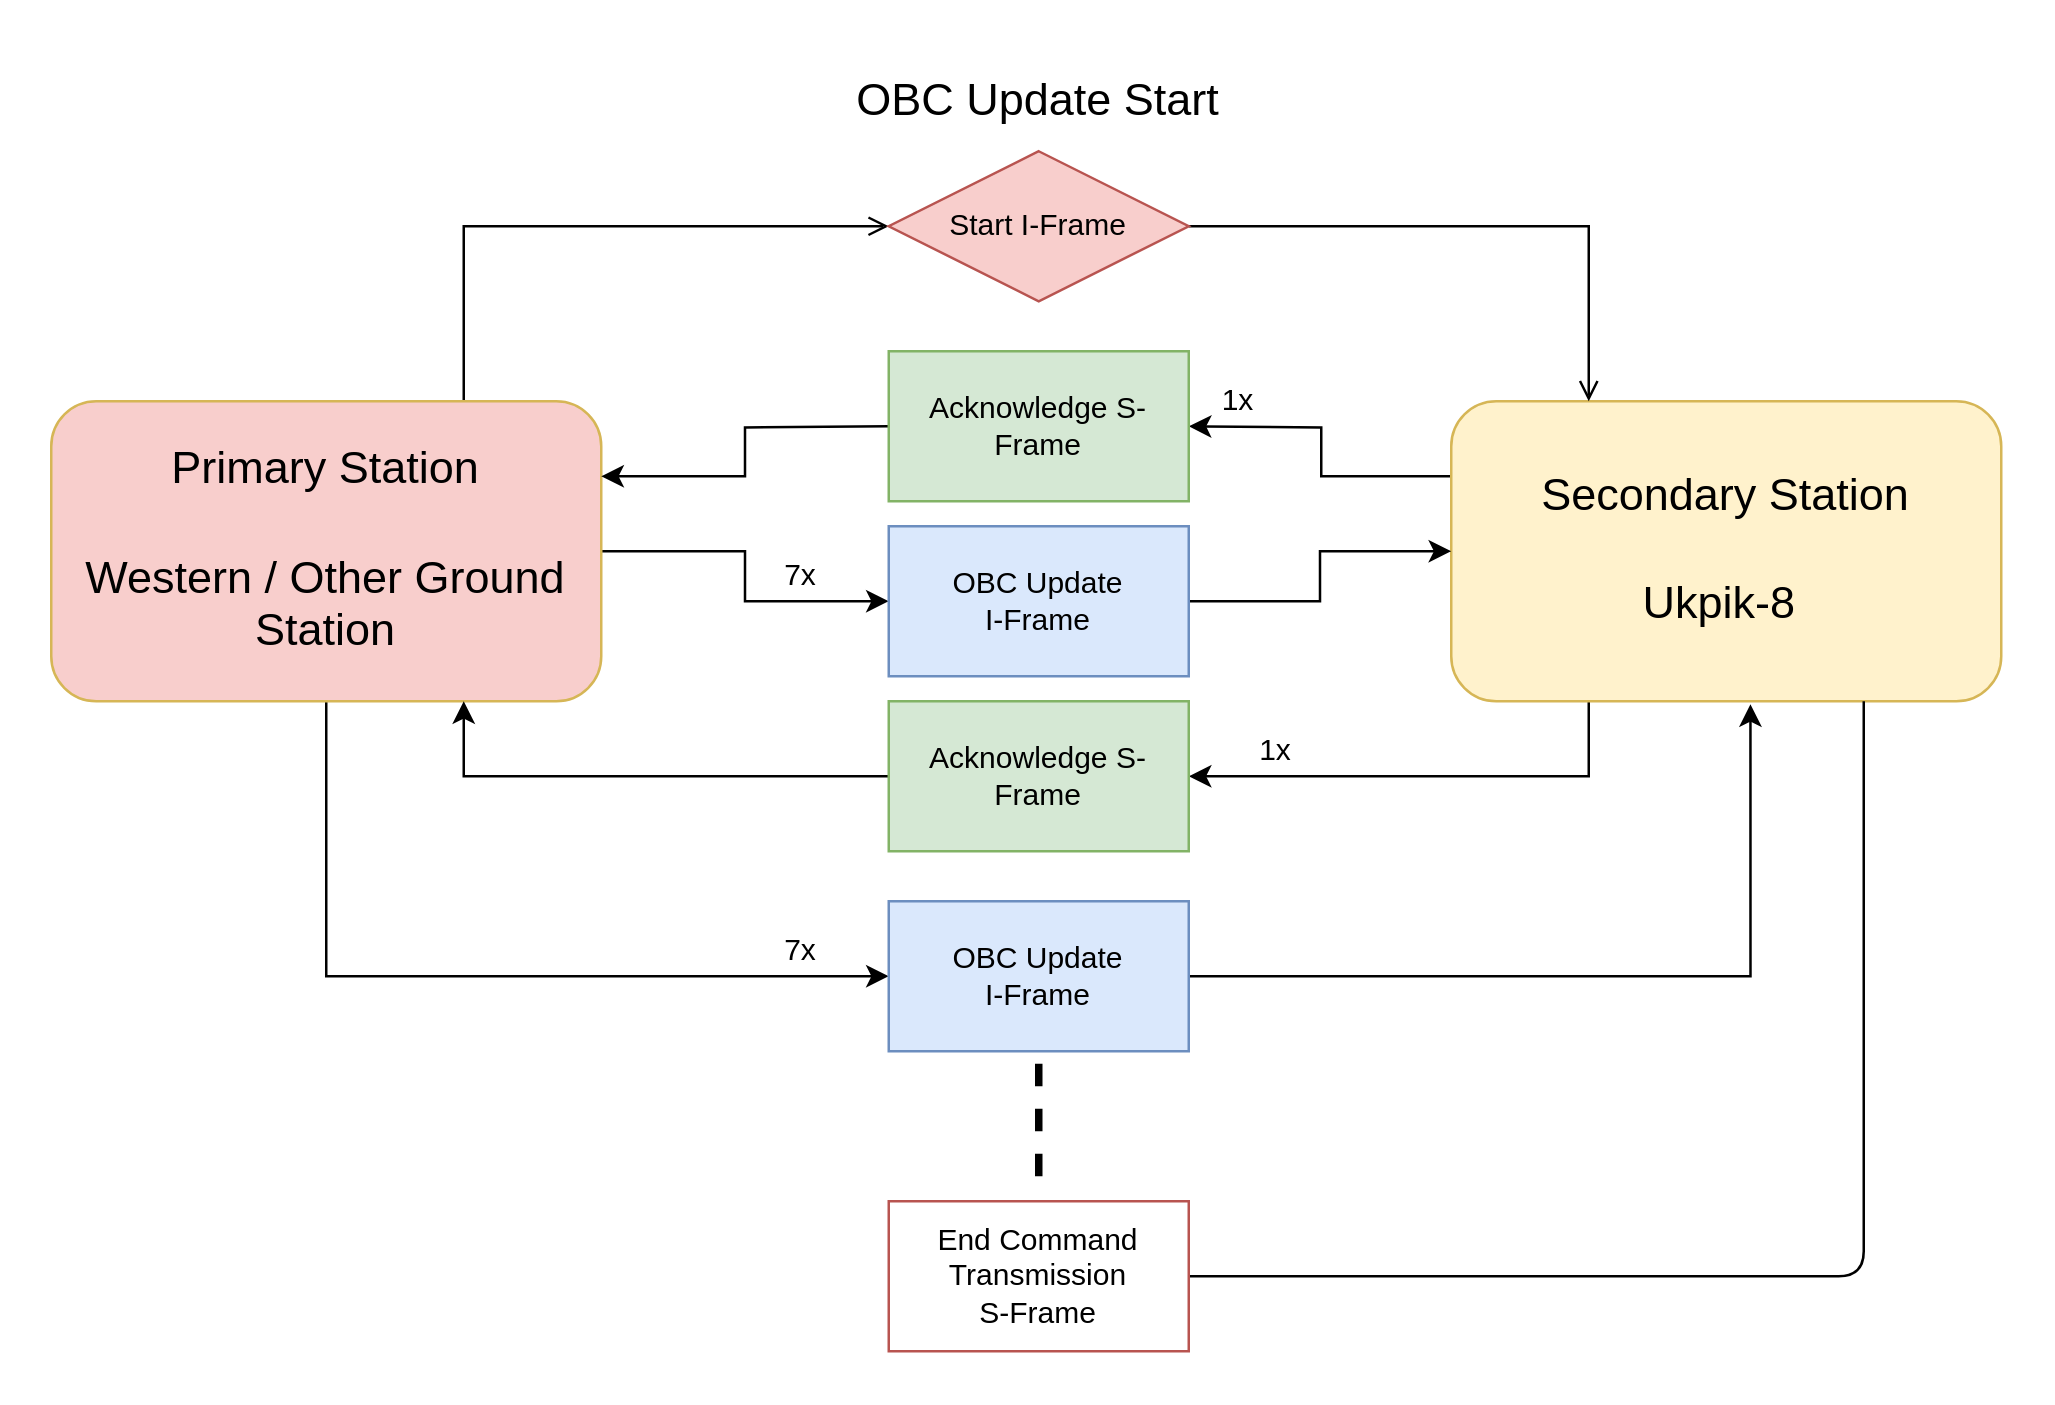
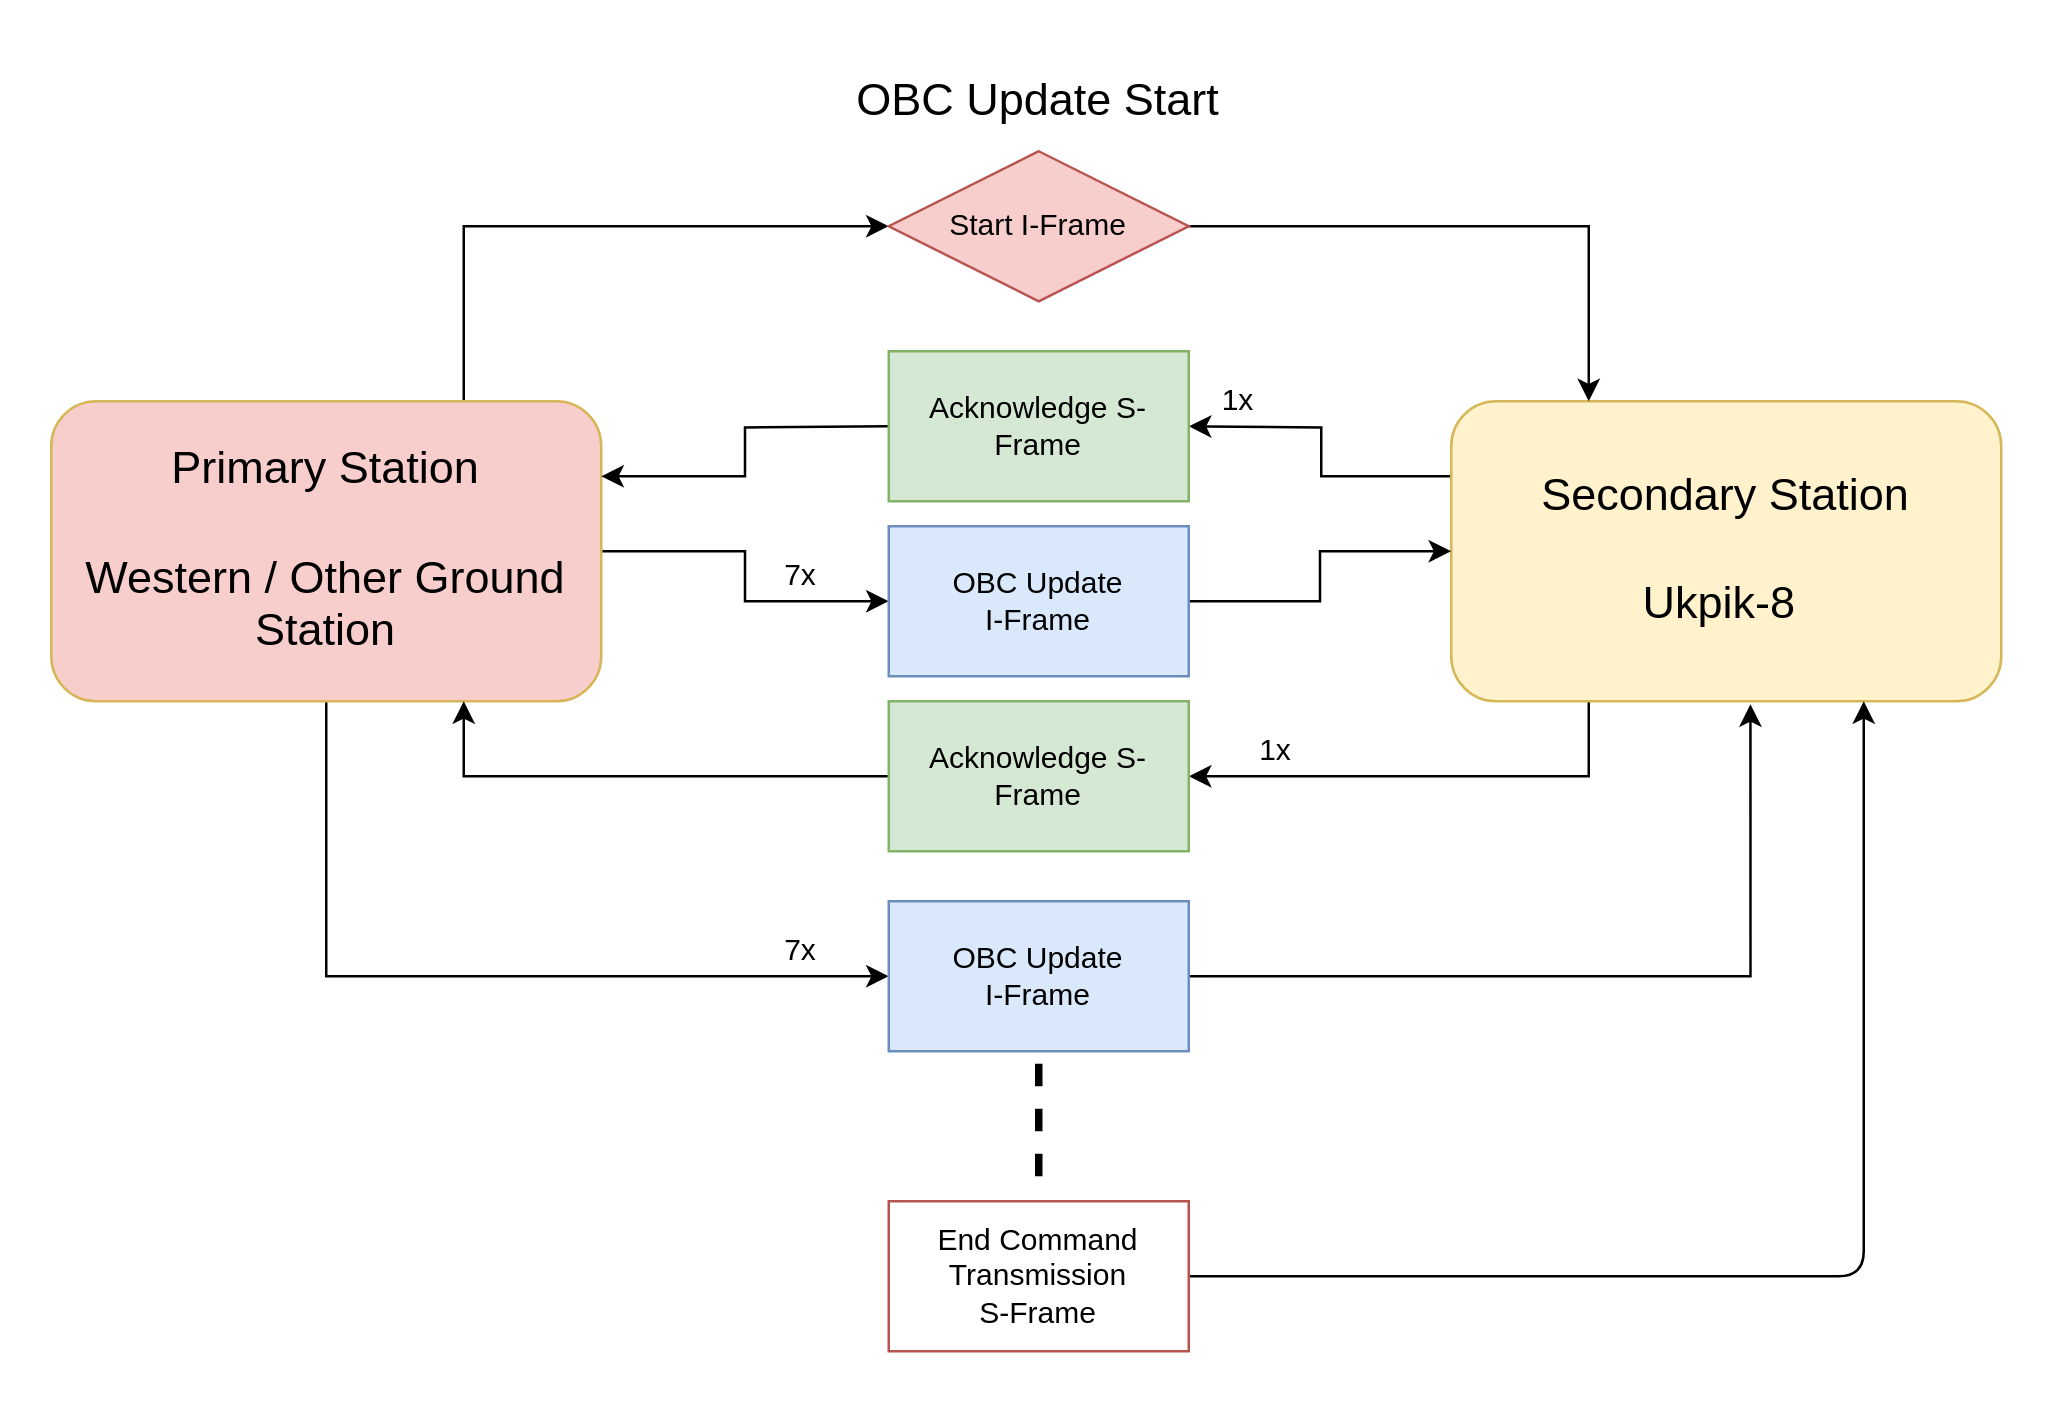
- <mxCell id="2" style="edgeStyle=orthogonalEdgeStyle;rounded=0;orthogonalLoop=1;jettySize=auto;html=1;entryX=0;entryY=0.5;entryDx=0;entryDy=0;exitX=0.75;exitY=0;exitDx=0;exitDy=0;endArrow=open;" parent="1" source="5" target="10" edge="1"><mxGeometry relative="1" as="geometry" /></mxCell>
+ <mxCell id="2" style="edgeStyle=orthogonalEdgeStyle;rounded=0;orthogonalLoop=1;jettySize=auto;html=1;entryX=0;entryY=0.5;entryDx=0;entryDy=0;exitX=0.75;exitY=0;exitDx=0;exitDy=0;" parent="1" source="5" target="10" edge="1"><mxGeometry relative="1" as="geometry" /></mxCell>
- <mxCell id="9" style="edgeStyle=orthogonalEdgeStyle;rounded=0;orthogonalLoop=1;jettySize=auto;html=1;entryX=0.25;entryY=0;entryDx=0;entryDy=0;endArrow=open;" parent="1" source="10" target="8" edge="1"><mxGeometry relative="1" as="geometry" /></mxCell>
+ <mxCell id="9" style="edgeStyle=orthogonalEdgeStyle;rounded=0;orthogonalLoop=1;jettySize=auto;html=1;entryX=0.25;entryY=0;entryDx=0;entryDy=0;" parent="1" source="10" target="8" edge="1"><mxGeometry relative="1" as="geometry" /></mxCell>
- <mxCell id="17" style="edgeStyle=orthogonalEdgeStyle;rounded=1;orthogonalLoop=1;jettySize=auto;html=1;entryX=0.75;entryY=1;entryDx=0;entryDy=0;strokeWidth=1;endArrow=none;" parent="1" source="18" target="8" edge="1"><mxGeometry relative="1" as="geometry" /></mxCell>
+ <mxCell id="17" style="edgeStyle=orthogonalEdgeStyle;rounded=1;orthogonalLoop=1;jettySize=auto;html=1;entryX=0.75;entryY=1;entryDx=0;entryDy=0;strokeWidth=1;" parent="1" source="18" target="8" edge="1"><mxGeometry relative="1" as="geometry" /></mxCell>
